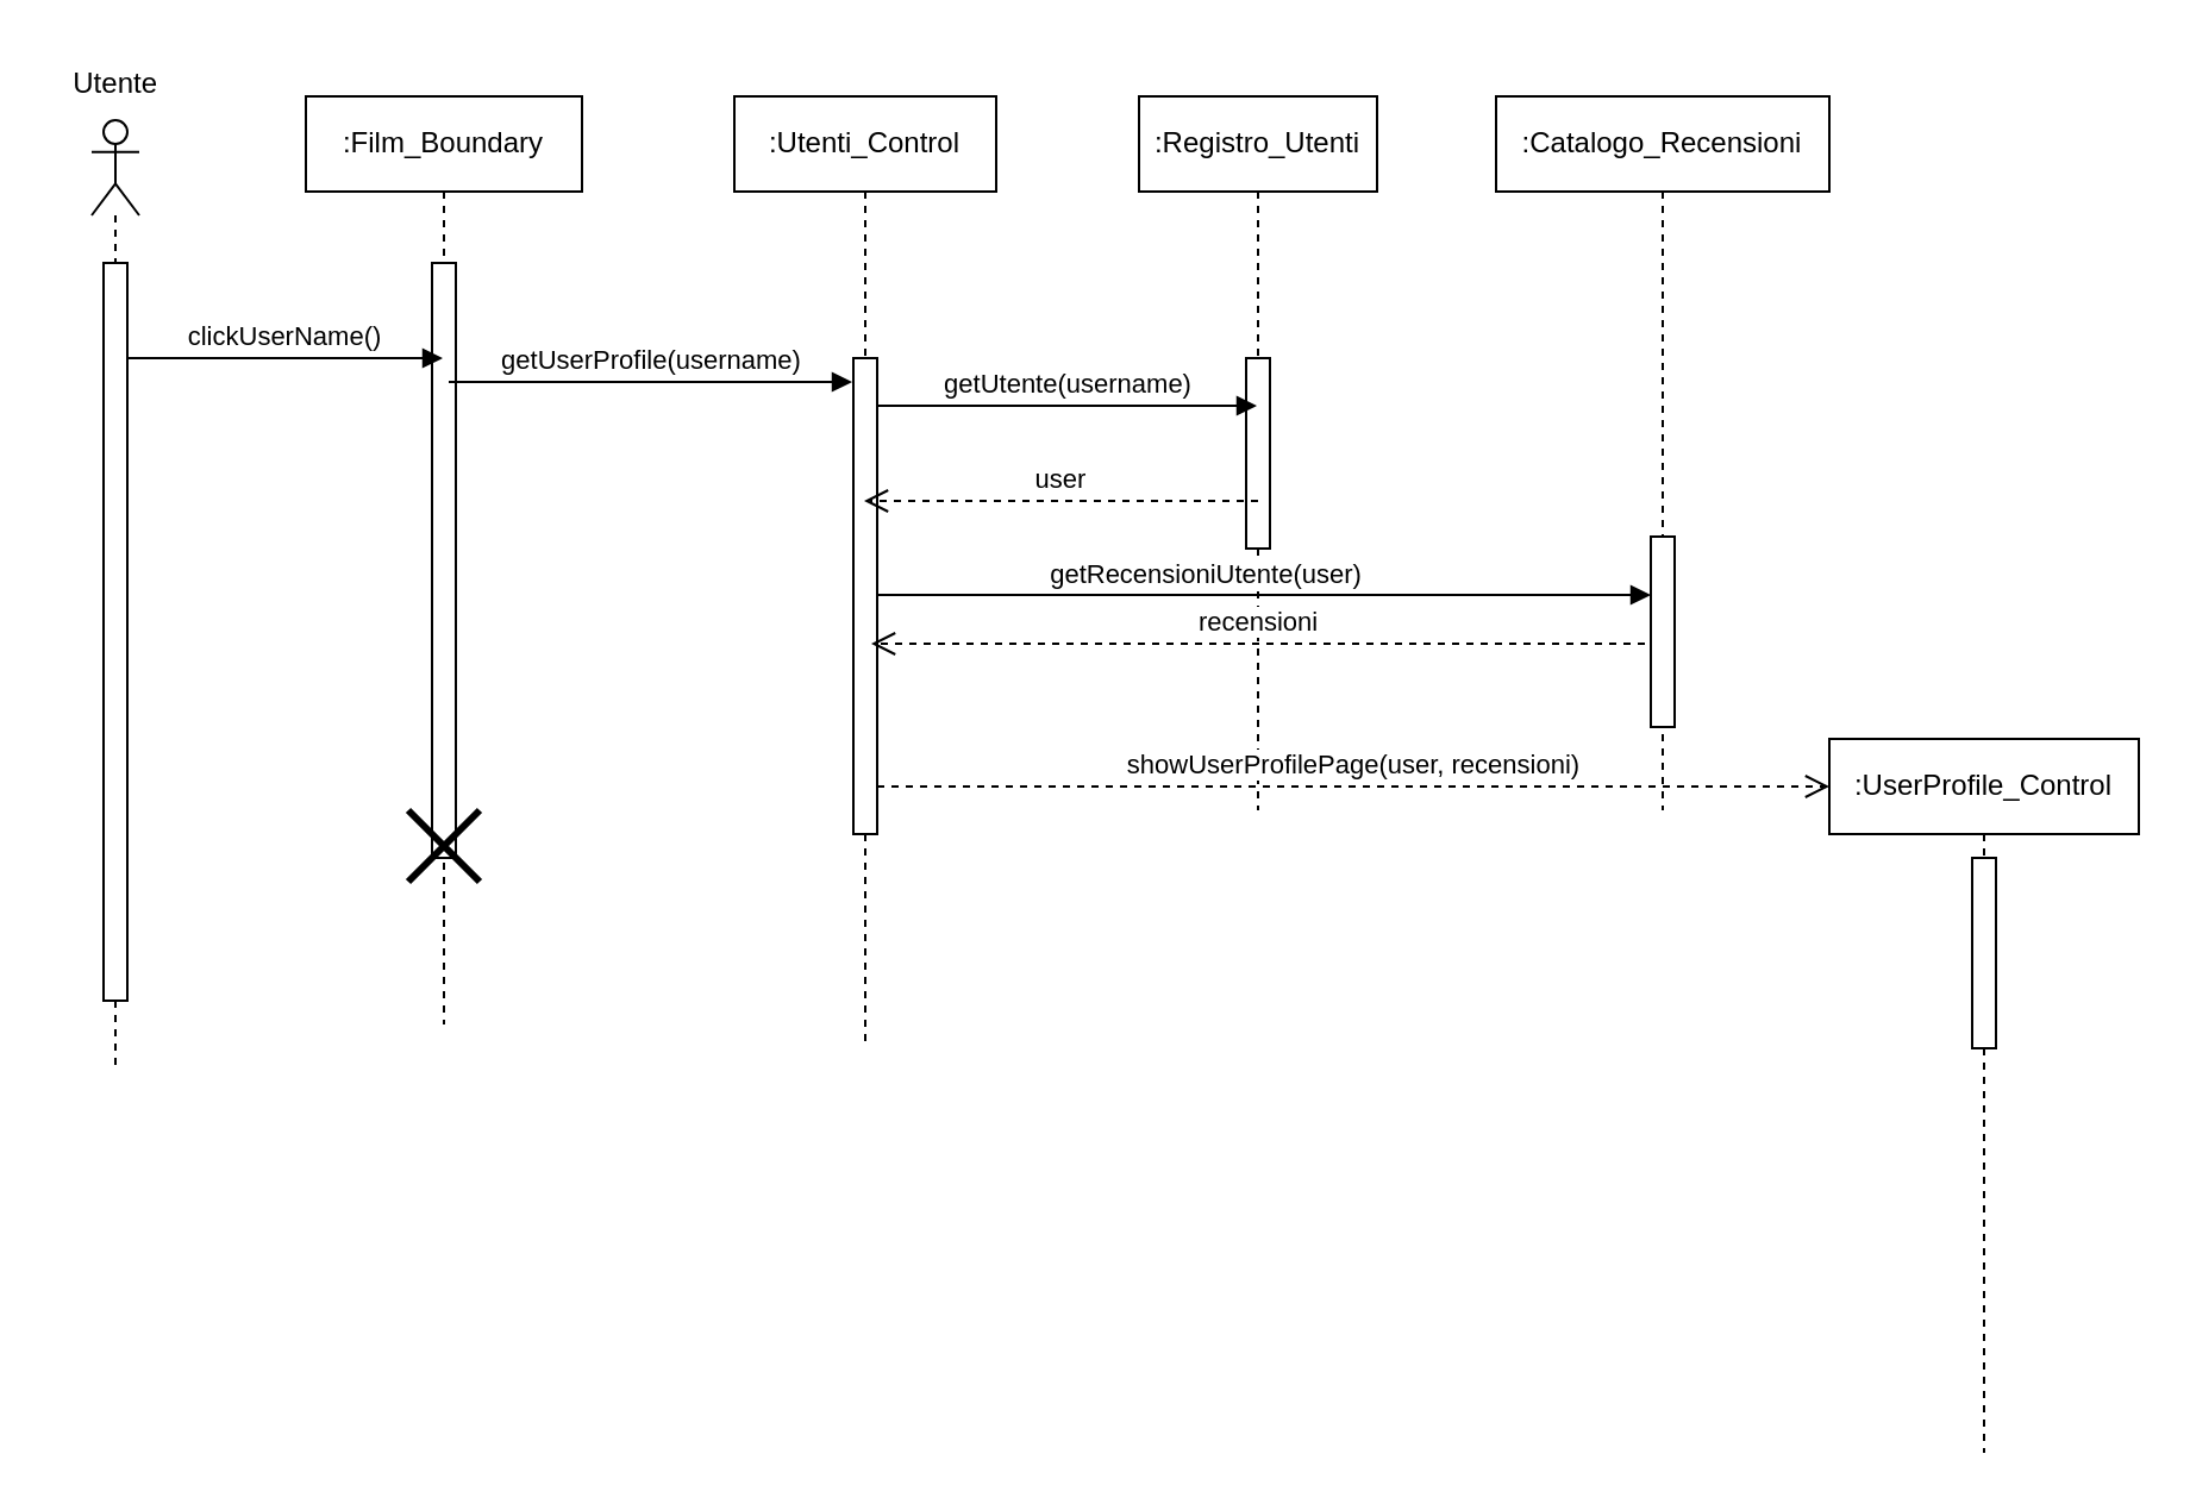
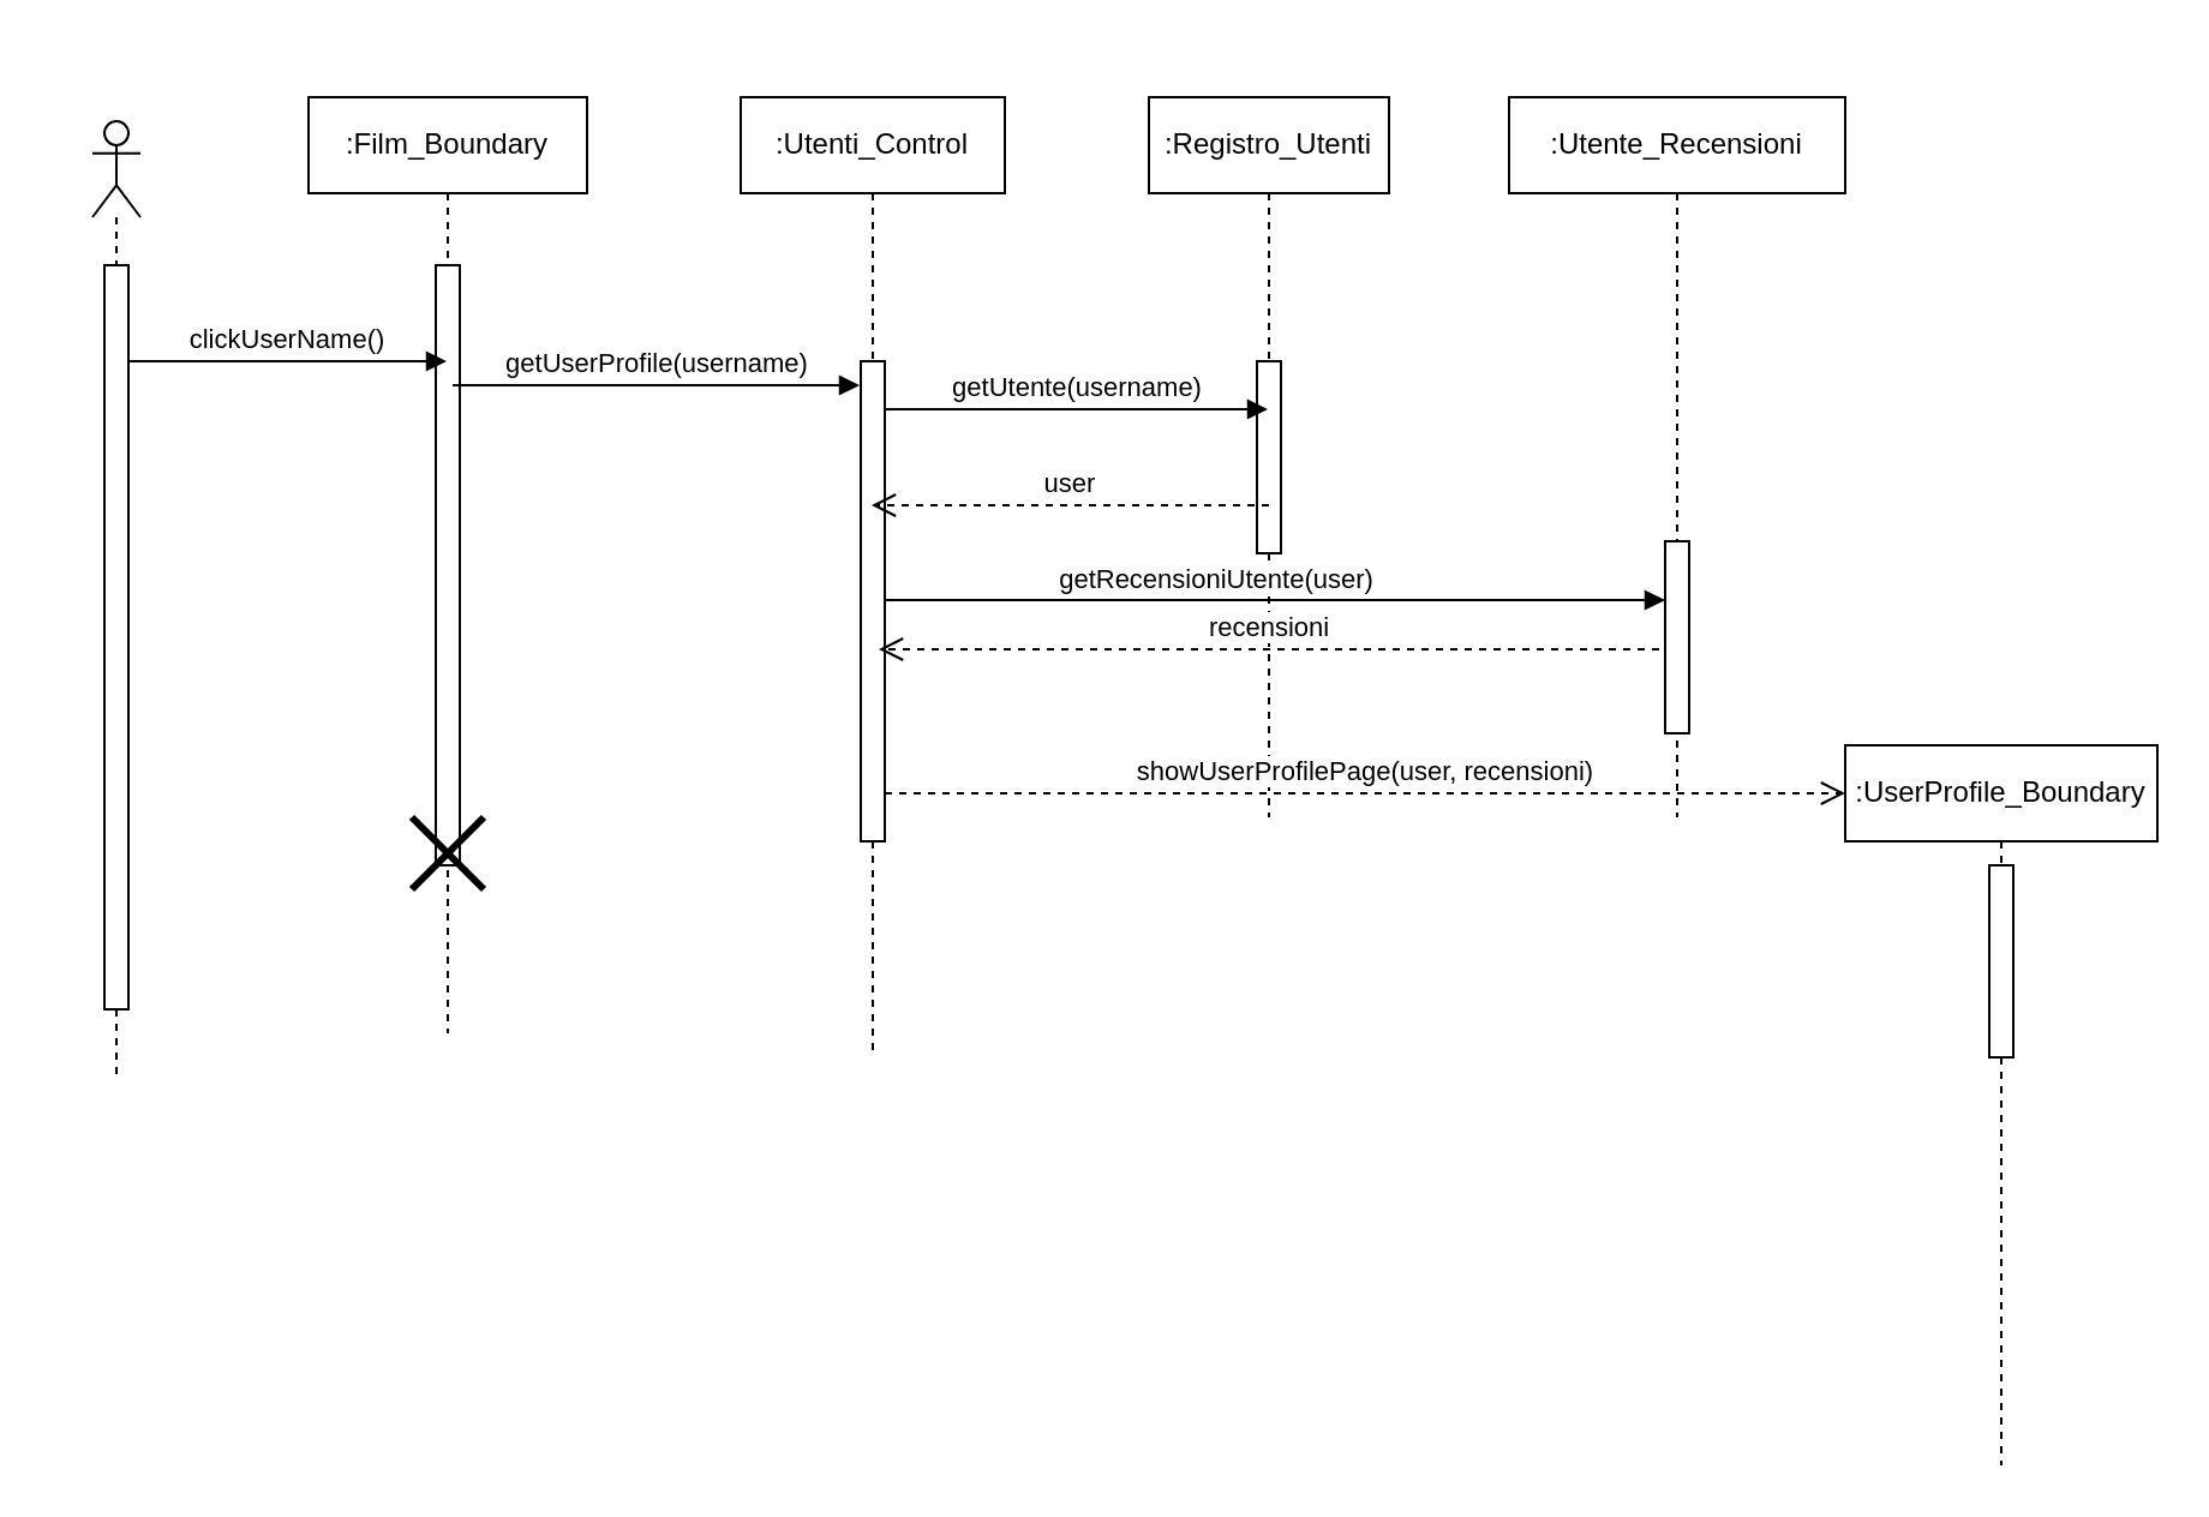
- <mxCell id="17" value="Utente&amp;nbsp;" style="text;html=1;align=center;verticalAlign=middle;whiteSpace=wrap;rounded=0;" vertex="1" parent="1"><mxGeometry x="20" y="20" width="60" height="30" as="geometry" /></mxCell>
- <mxCell id="18" value=":Catalogo_Recensioni" style="shape=umlLifeline;perimeter=lifelinePerimeter;whiteSpace=wrap;html=1;container=1;dropTarget=0;collapsible=0;recursiveResize=0;outlineConnect=0;portConstraint=eastwest;newEdgeStyle={&quot;curved&quot;:0,&quot;rounded&quot;:0};" vertex="1" parent="1"><mxGeometry x="628" y="40" width="140" height="300" as="geometry" /></mxCell>
+ <mxCell id="18" value=":Utente_Recensioni" style="shape=umlLifeline;perimeter=lifelinePerimeter;whiteSpace=wrap;html=1;container=1;dropTarget=0;collapsible=0;recursiveResize=0;outlineConnect=0;portConstraint=eastwest;newEdgeStyle={&quot;curved&quot;:0,&quot;rounded&quot;:0};" vertex="1" parent="1"><mxGeometry x="628" y="40" width="140" height="300" as="geometry" /></mxCell>
- <mxCell id="15" value=":UserProfile_Control" style="shape=umlLifeline;perimeter=lifelinePerimeter;whiteSpace=wrap;html=1;container=1;dropTarget=0;collapsible=0;recursiveResize=0;outlineConnect=0;portConstraint=eastwest;newEdgeStyle={&quot;curved&quot;:0,&quot;rounded&quot;:0};" vertex="1" parent="1"><mxGeometry x="768" y="310" width="130" height="300" as="geometry" /></mxCell>
+ <mxCell id="15" value=":UserProfile_Boundary" style="shape=umlLifeline;perimeter=lifelinePerimeter;whiteSpace=wrap;html=1;container=1;dropTarget=0;collapsible=0;recursiveResize=0;outlineConnect=0;portConstraint=eastwest;newEdgeStyle={&quot;curved&quot;:0,&quot;rounded&quot;:0};" vertex="1" parent="1"><mxGeometry x="768" y="310" width="130" height="300" as="geometry" /></mxCell>
